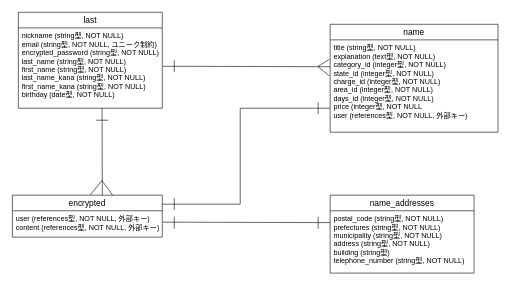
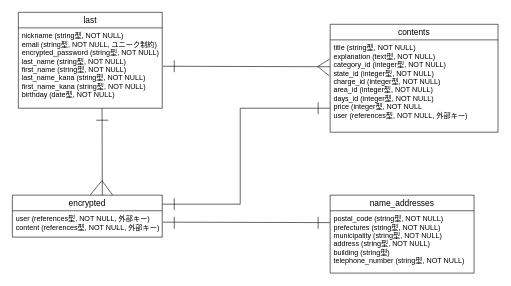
- <mxCell id="4" value="name" style="swimlane;fontStyle=0;childLayout=stackLayout;horizontal=1;startSize=26;horizontalStack=0;resizeParent=1;resizeParentMax=0;resizeLast=0;collapsible=1;marginBottom=0;align=center;fontSize=14;" parent="1" vertex="1"><mxGeometry x="550" y="40" width="280" height="180" as="geometry" /></mxCell>
+ <mxCell id="4" value="contents" style="swimlane;fontStyle=0;childLayout=stackLayout;horizontal=1;startSize=26;horizontalStack=0;resizeParent=1;resizeParentMax=0;resizeLast=0;collapsible=1;marginBottom=0;align=center;fontSize=14;" parent="1" vertex="1"><mxGeometry x="550" y="40" width="280" height="180" as="geometry" /></mxCell>
